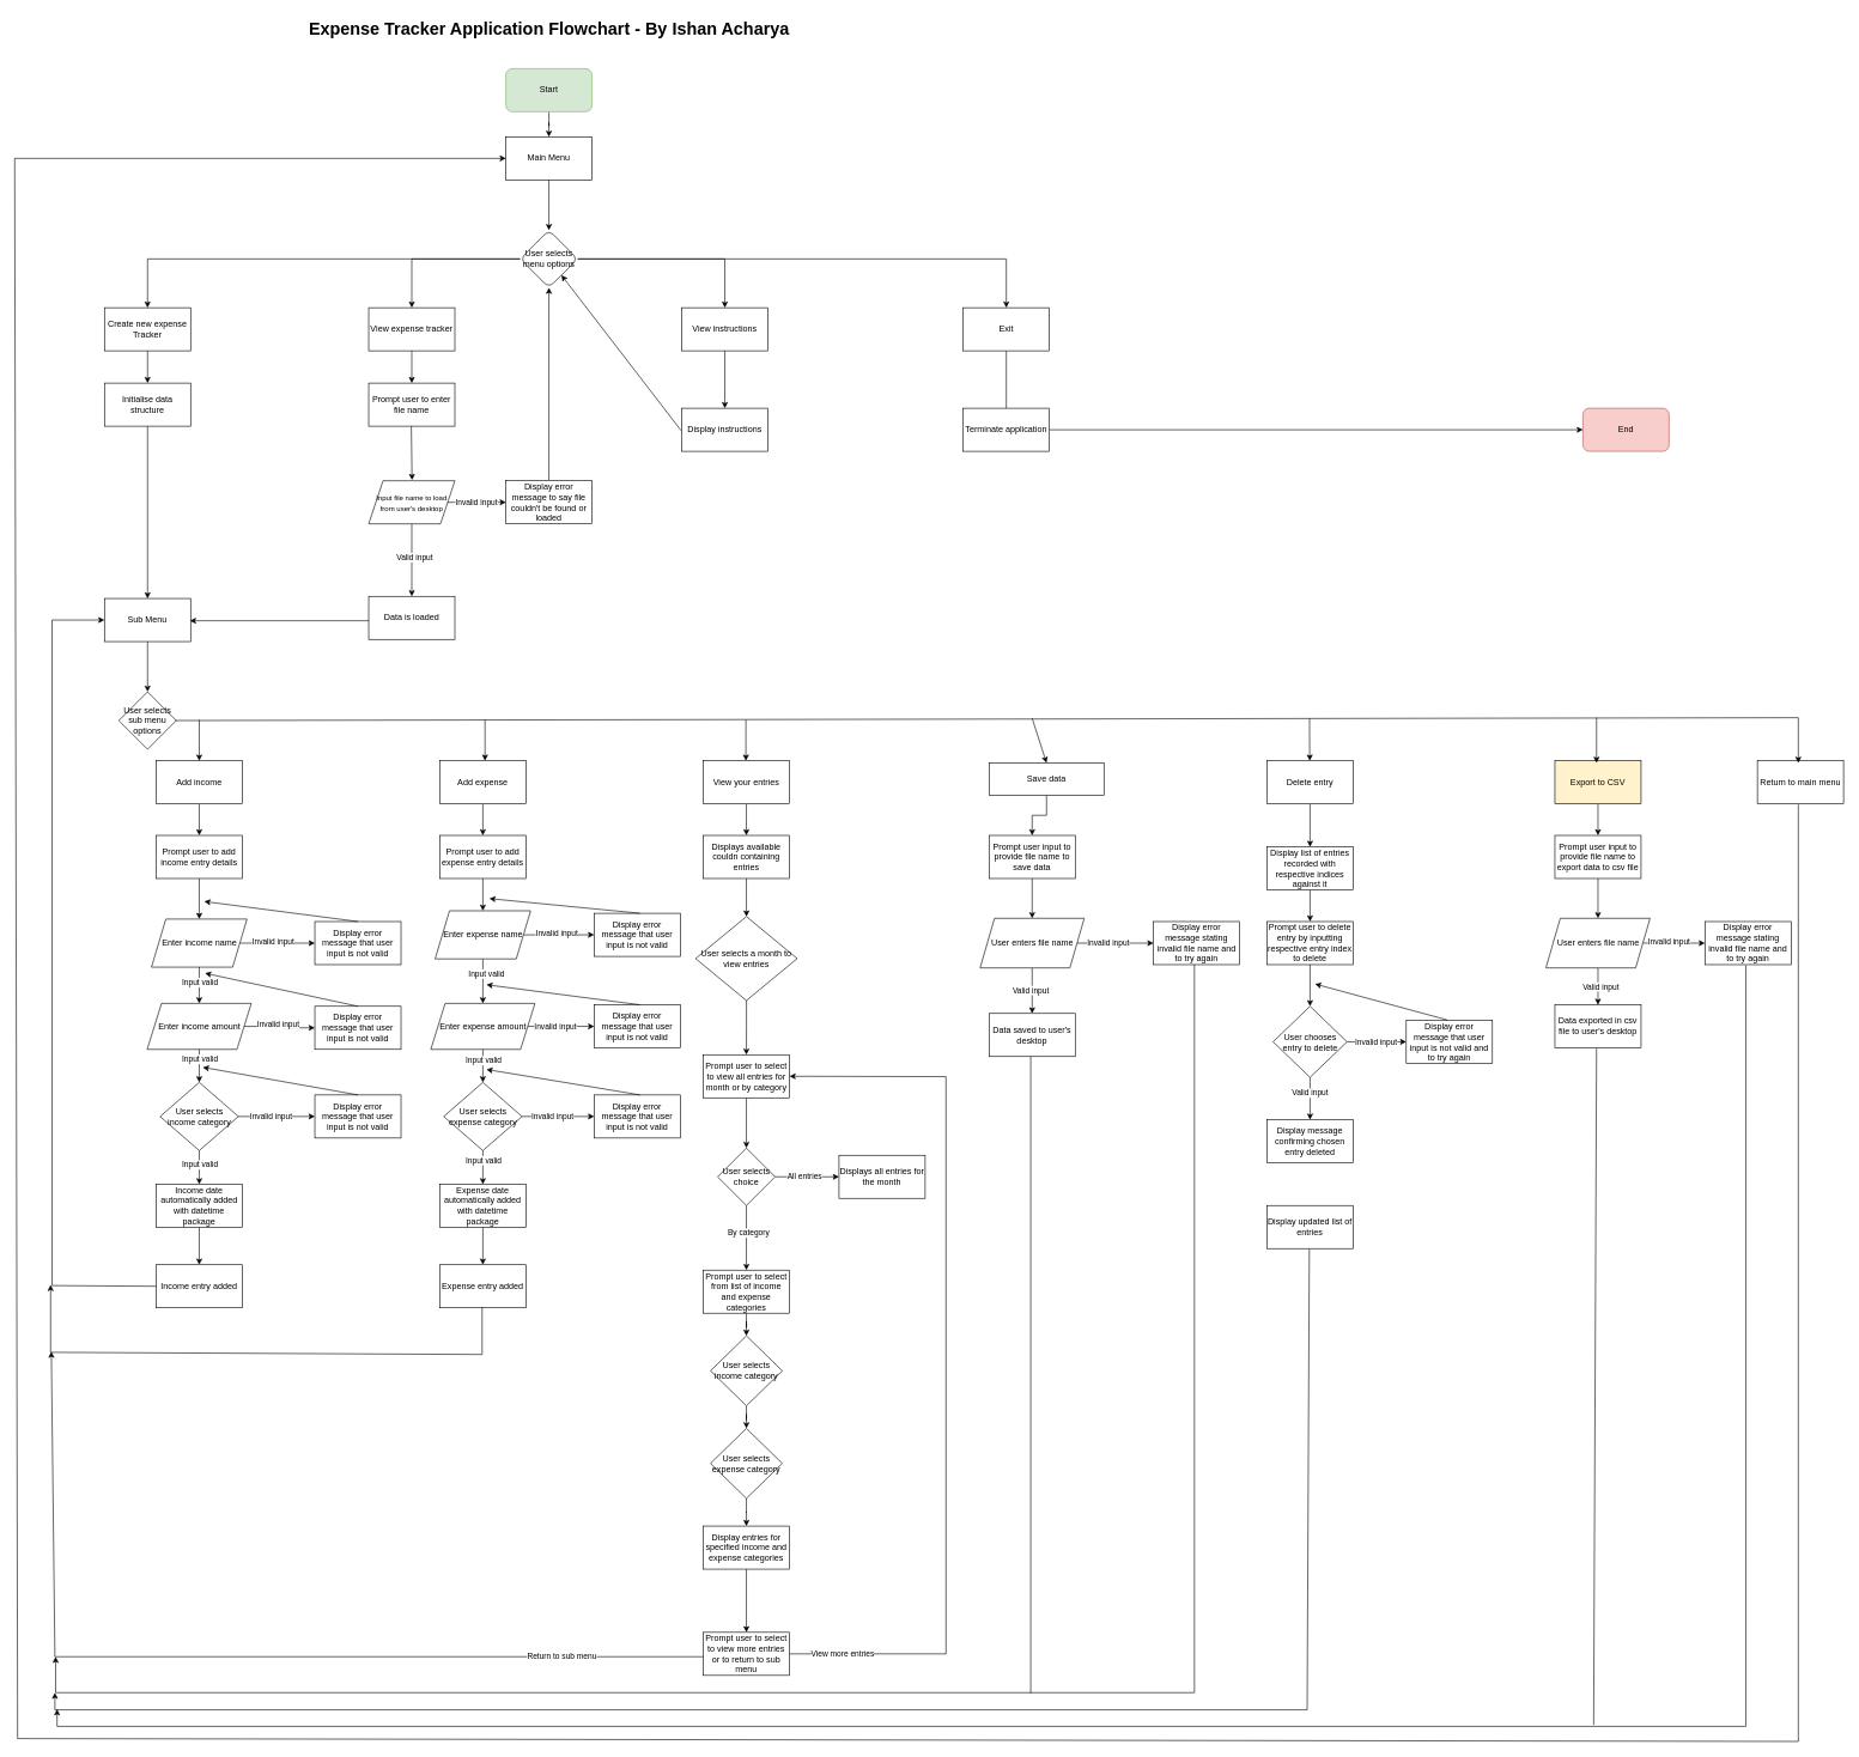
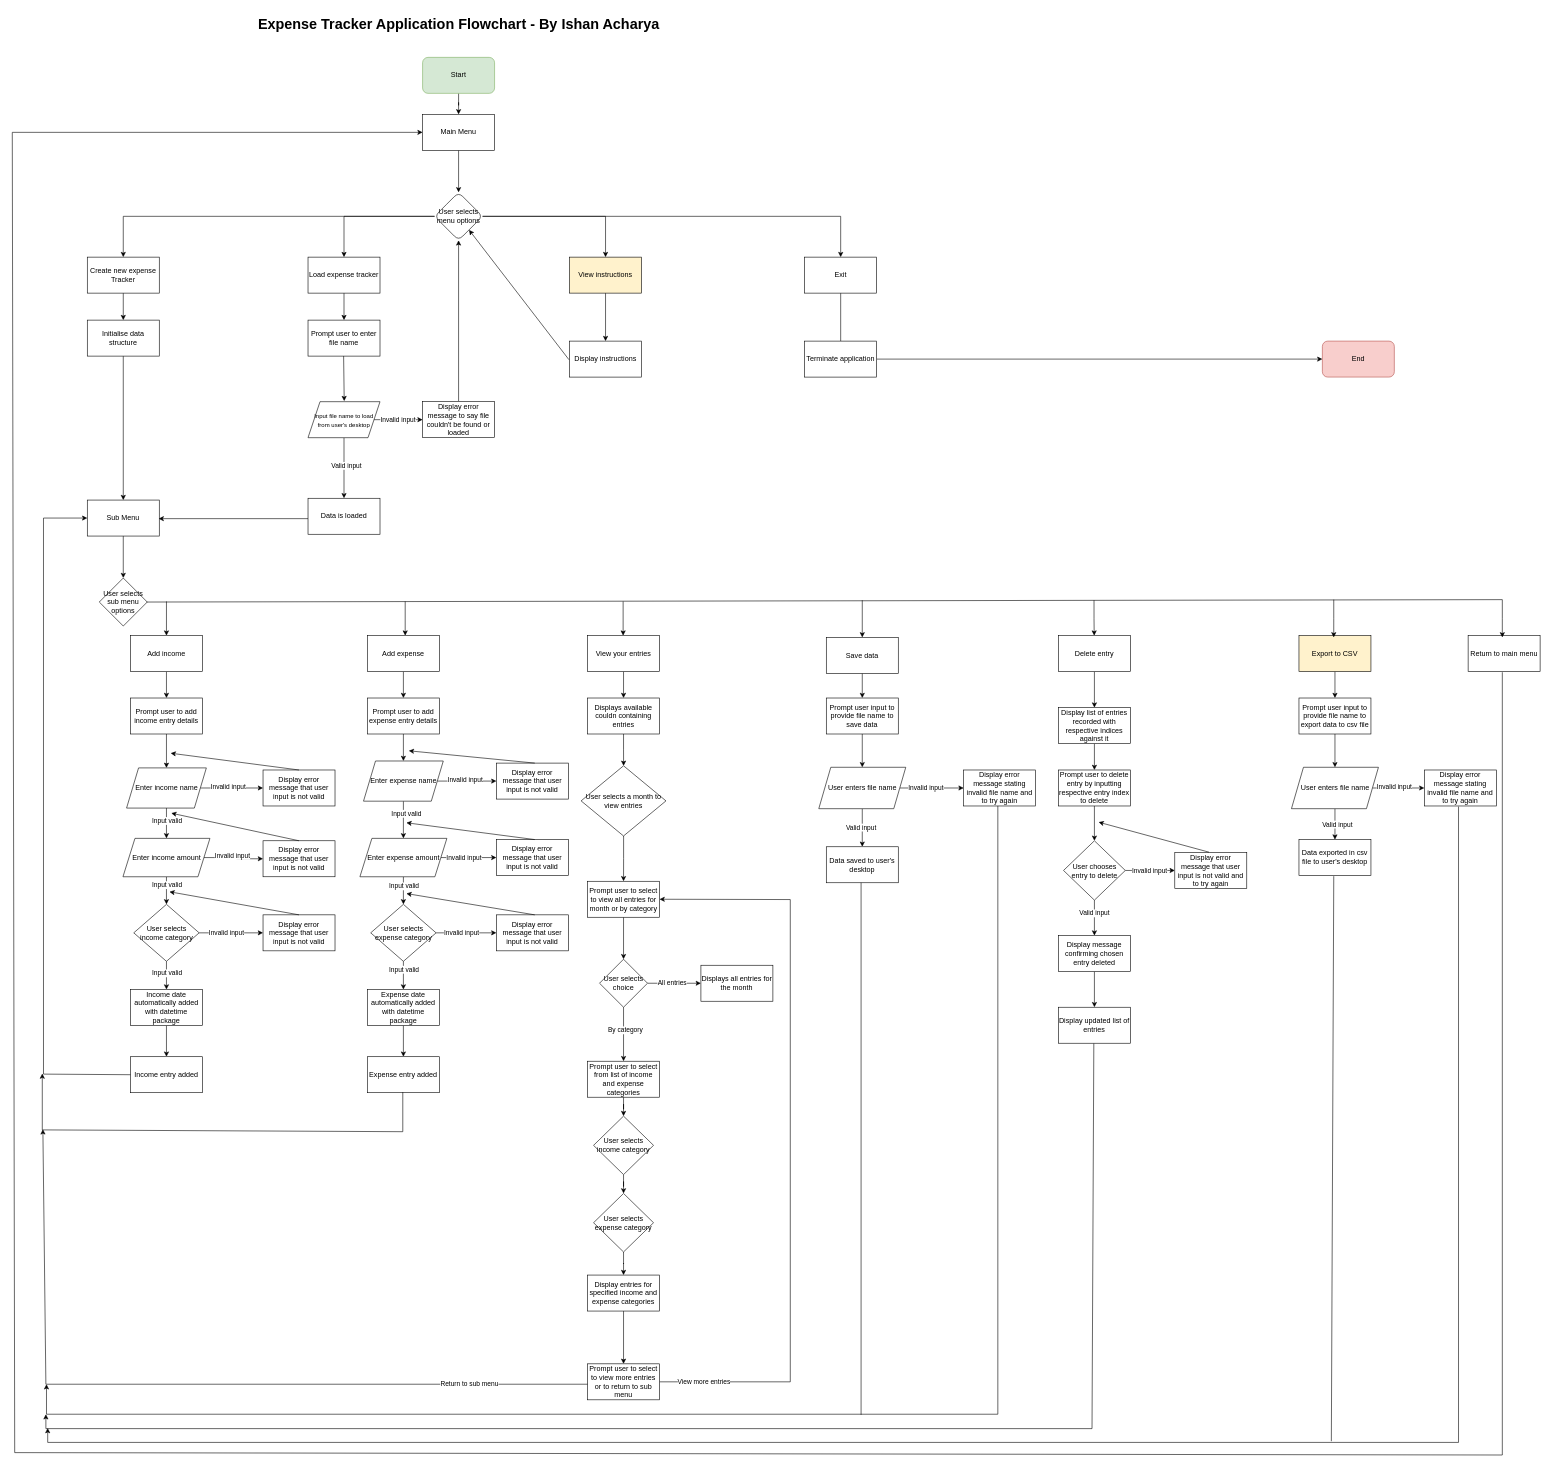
- <mxCell id="14" value="View expense tracker" style="whiteSpace=wrap;html=1;rounded=0;" vertex="1" parent="1"><mxGeometry x="513" y="428" width="120" height="60" as="geometry" /></mxCell>
+ <mxCell id="14" value="Load expense tracker" style="whiteSpace=wrap;html=1;rounded=0;" vertex="1" parent="1"><mxGeometry x="513" y="428" width="120" height="60" as="geometry" /></mxCell>
- <mxCell id="16" value="View instructions" style="whiteSpace=wrap;html=1;rounded=0;" vertex="1" parent="1"><mxGeometry x="949" y="428" width="120" height="60" as="geometry" /></mxCell>
+ <mxCell id="16" value="View instructions" style="whiteSpace=wrap;html=1;rounded=0;fillColor=#fff2cc;" vertex="1" parent="1"><mxGeometry x="949" y="428" width="120" height="60" as="geometry" /></mxCell>
- <mxCell id="46" value="Save data" style="rounded=0;whiteSpace=wrap;html=1;" vertex="1" parent="1"><mxGeometry x="1377" y="1062" width="160" height="45" as="geometry" /></mxCell>
+ <mxCell id="46" value="Save data" style="rounded=0;whiteSpace=wrap;html=1;" vertex="1" parent="1"><mxGeometry x="1377" y="1062" width="120" height="60" as="geometry" /></mxCell>
+ <mxCell id="156" value="" style="edgeStyle=orthogonalEdgeStyle;rounded=0;orthogonalLoop=1;jettySize=auto;html=1;" edge="1" parent="1" source="157" target="158"><mxGeometry relative="1" as="geometry" /></mxCell>
